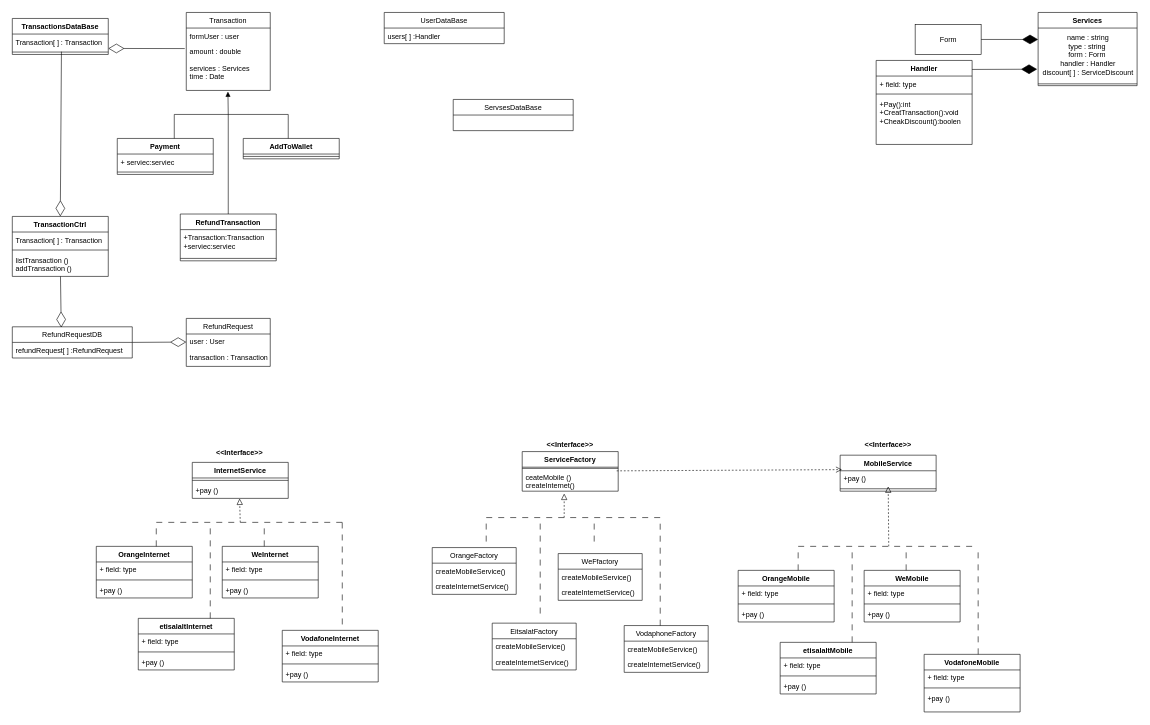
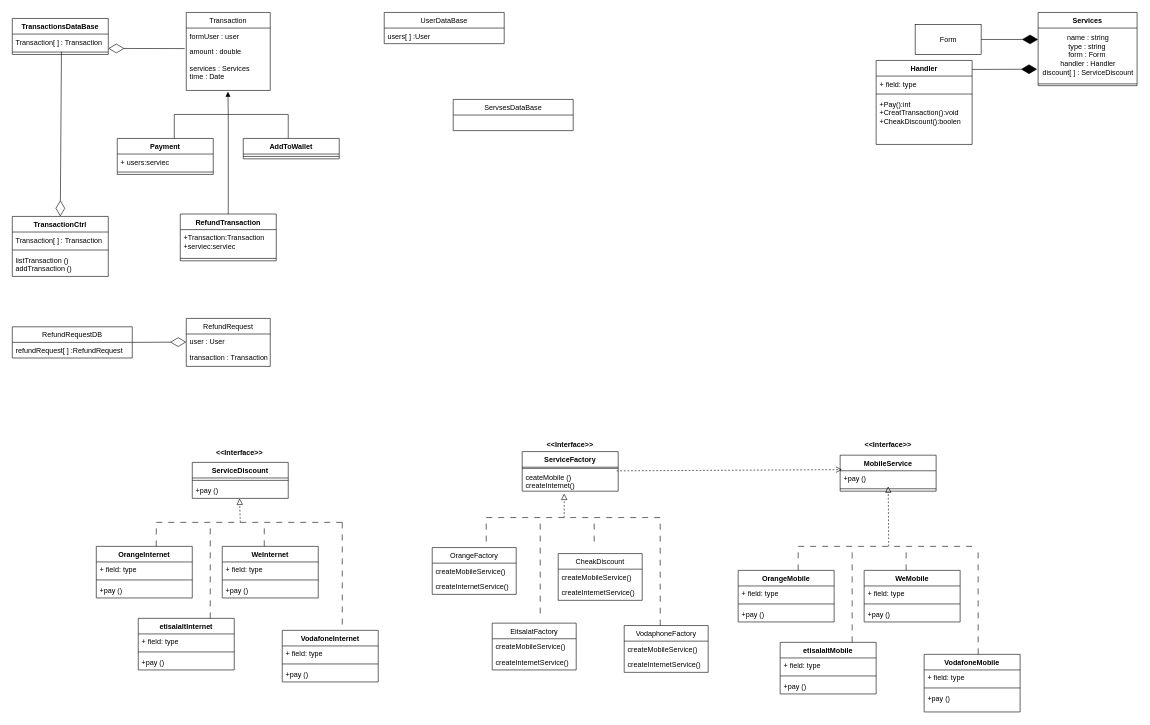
- <mxCell id="121" value="users[ ] :Handler&#10;" style="text;strokeColor=none;fillColor=none;align=left;verticalAlign=top;spacingLeft=4;spacingRight=4;overflow=hidden;rotatable=0;points=[[0,0.5],[1,0.5]];portConstraint=eastwest;" vertex="1" parent="120"><mxGeometry y="26" width="200" height="26" as="geometry" /></mxCell>
+ <mxCell id="121" value="users[ ] :User&#10;" style="text;strokeColor=none;fillColor=none;align=left;verticalAlign=top;spacingLeft=4;spacingRight=4;overflow=hidden;rotatable=0;points=[[0,0.5],[1,0.5]];portConstraint=eastwest;" vertex="1" parent="120"><mxGeometry y="26" width="200" height="26" as="geometry" /></mxCell>
- <mxCell id="91" value="+ serviec:serviec " style="text;strokeColor=none;fillColor=none;align=left;verticalAlign=top;spacingLeft=4;spacingRight=4;overflow=hidden;rotatable=0;points=[[0,0.5],[1,0.5]];portConstraint=eastwest;" vertex="1" parent="90"><mxGeometry y="26" width="160" height="26" as="geometry" /></mxCell>
+ <mxCell id="91" value="+ users:serviec " style="text;strokeColor=none;fillColor=none;align=left;verticalAlign=top;spacingLeft=4;spacingRight=4;overflow=hidden;rotatable=0;points=[[0,0.5],[1,0.5]];portConstraint=eastwest;" vertex="1" parent="90"><mxGeometry y="26" width="160" height="26" as="geometry" /></mxCell>
- <mxCell id="109" value="" style="endArrow=diamondThin;endFill=0;endSize=24;html=1;rounded=0;entryX=0.408;entryY=0.024;entryDx=0;entryDy=0;entryPerimeter=0;" edge="1" parent="1" source="80" target="106"><mxGeometry width="160" relative="1" as="geometry"><mxPoint x="180" y="490.204" as="sourcePoint" /><mxPoint x="52.52" y="490" as="targetPoint" /></mxGeometry></mxCell>
- <mxCell id="46" value="InternetService" style="swimlane;fontStyle=1;align=center;verticalAlign=top;childLayout=stackLayout;horizontal=1;startSize=26;horizontalStack=0;resizeParent=1;resizeParentMax=0;resizeLast=0;collapsible=1;marginBottom=0;" vertex="1" parent="1"><mxGeometry x="320" y="770" width="160" height="60" as="geometry" /></mxCell>
+ <mxCell id="46" value="ServiceDiscount" style="swimlane;fontStyle=1;align=center;verticalAlign=top;childLayout=stackLayout;horizontal=1;startSize=26;horizontalStack=0;resizeParent=1;resizeParentMax=0;resizeLast=0;collapsible=1;marginBottom=0;" vertex="1" parent="1"><mxGeometry x="320" y="770" width="160" height="60" as="geometry" /></mxCell>
- <mxCell id="67" value="WeFfactory" style="swimlane;fontStyle=0;childLayout=stackLayout;horizontal=1;startSize=26;fillColor=none;horizontalStack=0;resizeParent=1;resizeParentMax=0;resizeLast=0;collapsible=1;marginBottom=0;" vertex="1" parent="1"><mxGeometry x="930" y="922" width="140" height="78" as="geometry" /></mxCell>
+ <mxCell id="67" value="CheakDiscount" style="swimlane;fontStyle=0;childLayout=stackLayout;horizontal=1;startSize=26;fillColor=none;horizontalStack=0;resizeParent=1;resizeParentMax=0;resizeLast=0;collapsible=1;marginBottom=0;" vertex="1" parent="1"><mxGeometry x="930" y="922" width="140" height="78" as="geometry" /></mxCell>
